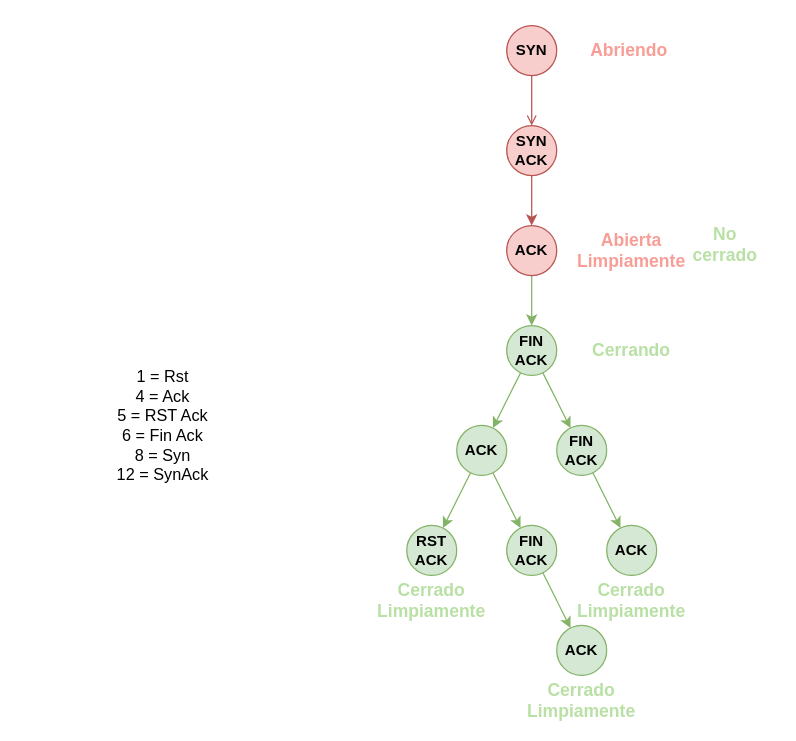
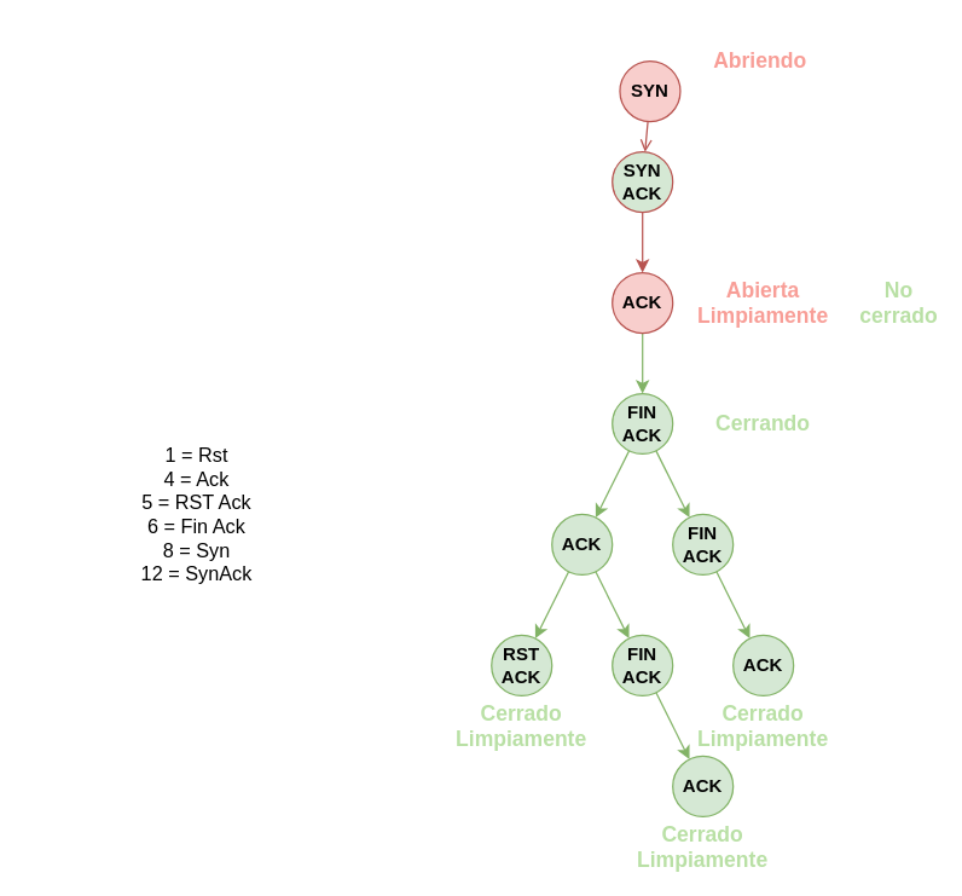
- <mxCell id="3" value="&lt;span style=&quot;font-size: 12px;&quot;&gt;&lt;font style=&quot;font-size: 12px;&quot;&gt;SYN&lt;/font&gt;&lt;/span&gt;" style="ellipse;whiteSpace=wrap;html=1;aspect=fixed;fontStyle=1;fontSize=12;fillColor=#f8cecc;strokeColor=#b85450;" parent="1" vertex="1"><mxGeometry x="405" y="20" width="40" height="40" as="geometry" /></mxCell>
+ <mxCell id="3" value="&lt;span style=&quot;font-size: 12px;&quot;&gt;&lt;font style=&quot;font-size: 12px;&quot;&gt;SYN&lt;/font&gt;&lt;/span&gt;" style="ellipse;whiteSpace=wrap;html=1;aspect=fixed;fontStyle=1;fontSize=12;fillColor=#f8cecc;strokeColor=#b85450;" parent="1" vertex="1"><mxGeometry x="410" y="40" width="40" height="40" as="geometry" /></mxCell>
- <mxCell id="5" value="&lt;font style=&quot;font-size: 12px;&quot;&gt;&lt;span style=&quot;font-size: 12px;&quot;&gt;SYN&lt;br style=&quot;font-size: 12px;&quot;&gt;ACK&lt;br style=&quot;font-size: 12px;&quot;&gt;&lt;/span&gt;&lt;/font&gt;" style="ellipse;whiteSpace=wrap;html=1;aspect=fixed;fontStyle=1;fontSize=12;fillColor=#f8cecc;strokeColor=#b85450;" parent="1" vertex="1"><mxGeometry x="405" y="100" width="40" height="40" as="geometry" /></mxCell>
+ <mxCell id="5" value="&lt;font style=&quot;font-size: 12px;&quot;&gt;&lt;span style=&quot;font-size: 12px;&quot;&gt;SYN&lt;br style=&quot;font-size: 12px;&quot;&gt;ACK&lt;br style=&quot;font-size: 12px;&quot;&gt;&lt;/span&gt;&lt;/font&gt;" style="ellipse;whiteSpace=wrap;html=1;aspect=fixed;fontStyle=1;fontSize=12;fillColor=#d5e8d4;strokeColor=#b85450;" parent="1" vertex="1"><mxGeometry x="405" y="100" width="40" height="40" as="geometry" /></mxCell>
- <mxCell id="25" value="&lt;h3&gt;&lt;span&gt;&lt;font color=&quot;#b9e0a5&quot;&gt;No cerrado&lt;/font&gt;&lt;/span&gt;&lt;/h3&gt;" style="text;html=1;strokeColor=none;fillColor=none;align=center;verticalAlign=middle;whiteSpace=wrap;rounded=0;fontStyle=0" parent="1" vertex="1"><mxGeometry x="560" y="185" width="40" height="20" as="geometry" /></mxCell>
+ <mxCell id="25" value="&lt;h3&gt;&lt;span&gt;&lt;font color=&quot;#b9e0a5&quot;&gt;No cerrado&lt;/font&gt;&lt;/span&gt;&lt;/h3&gt;" style="text;html=1;strokeColor=none;fillColor=none;align=center;verticalAlign=middle;whiteSpace=wrap;rounded=0;fontStyle=0" parent="1" vertex="1"><mxGeometry x="575" y="190" width="40" height="20" as="geometry" /></mxCell>
